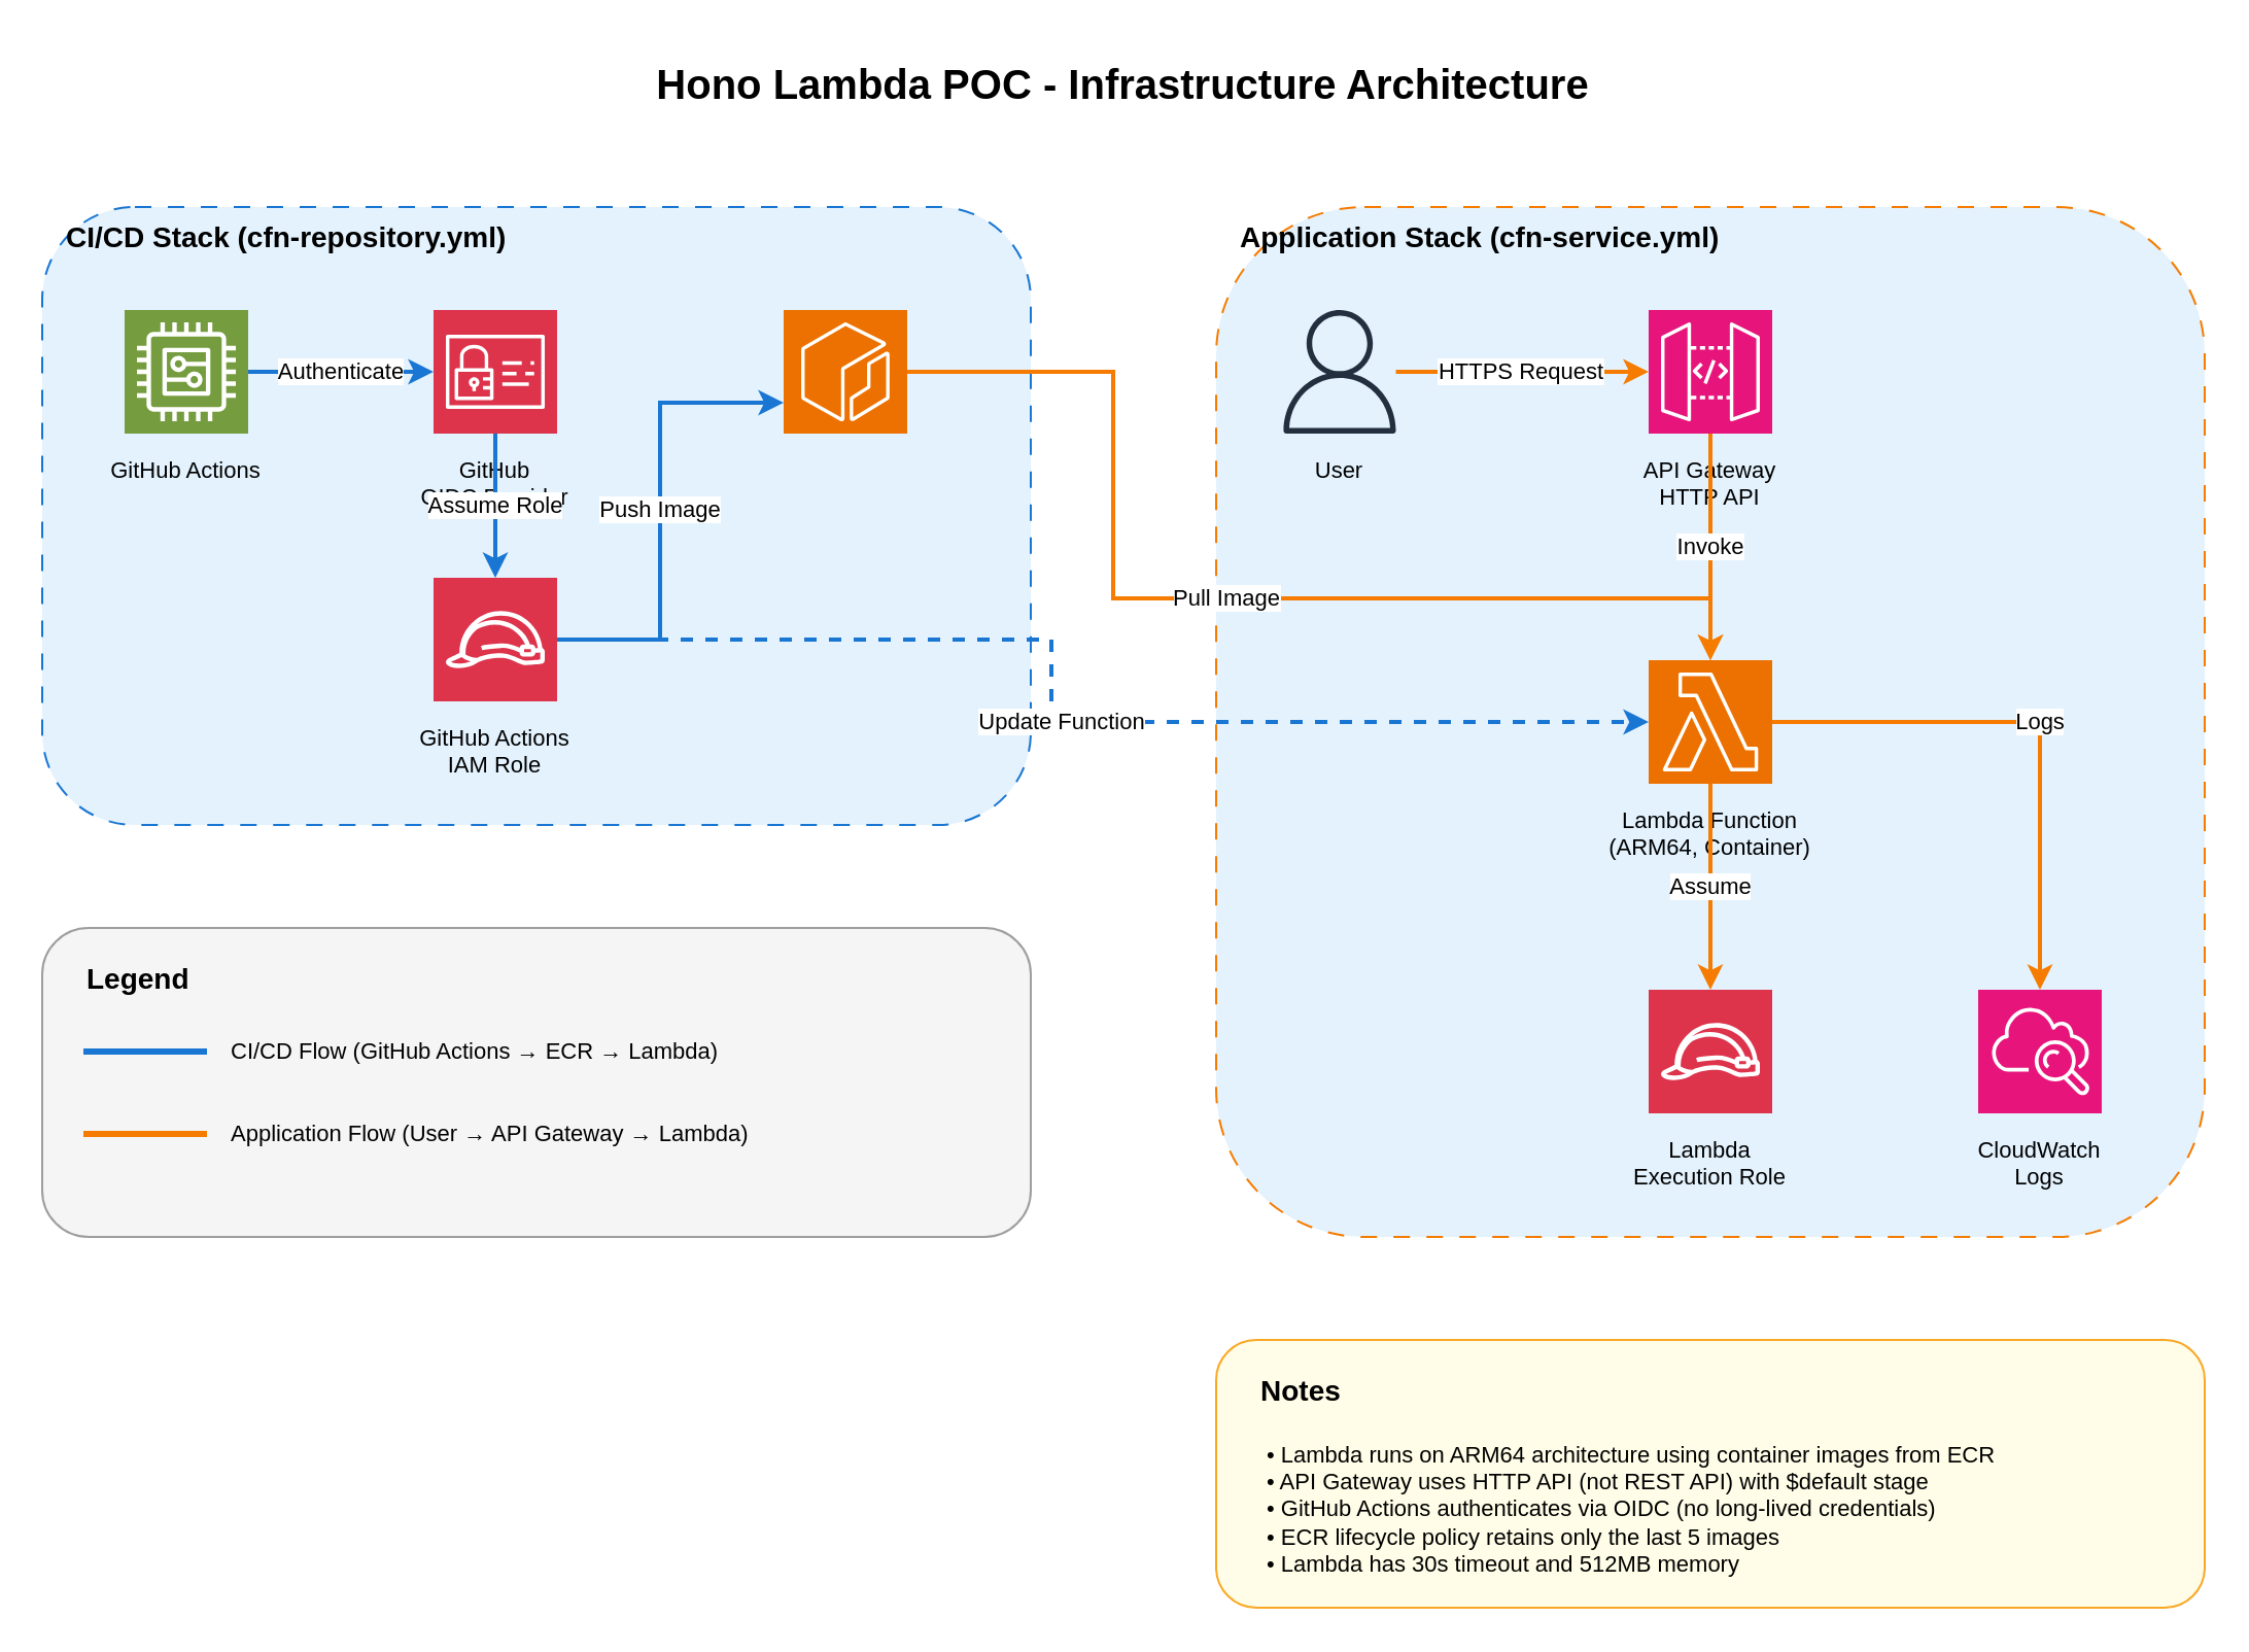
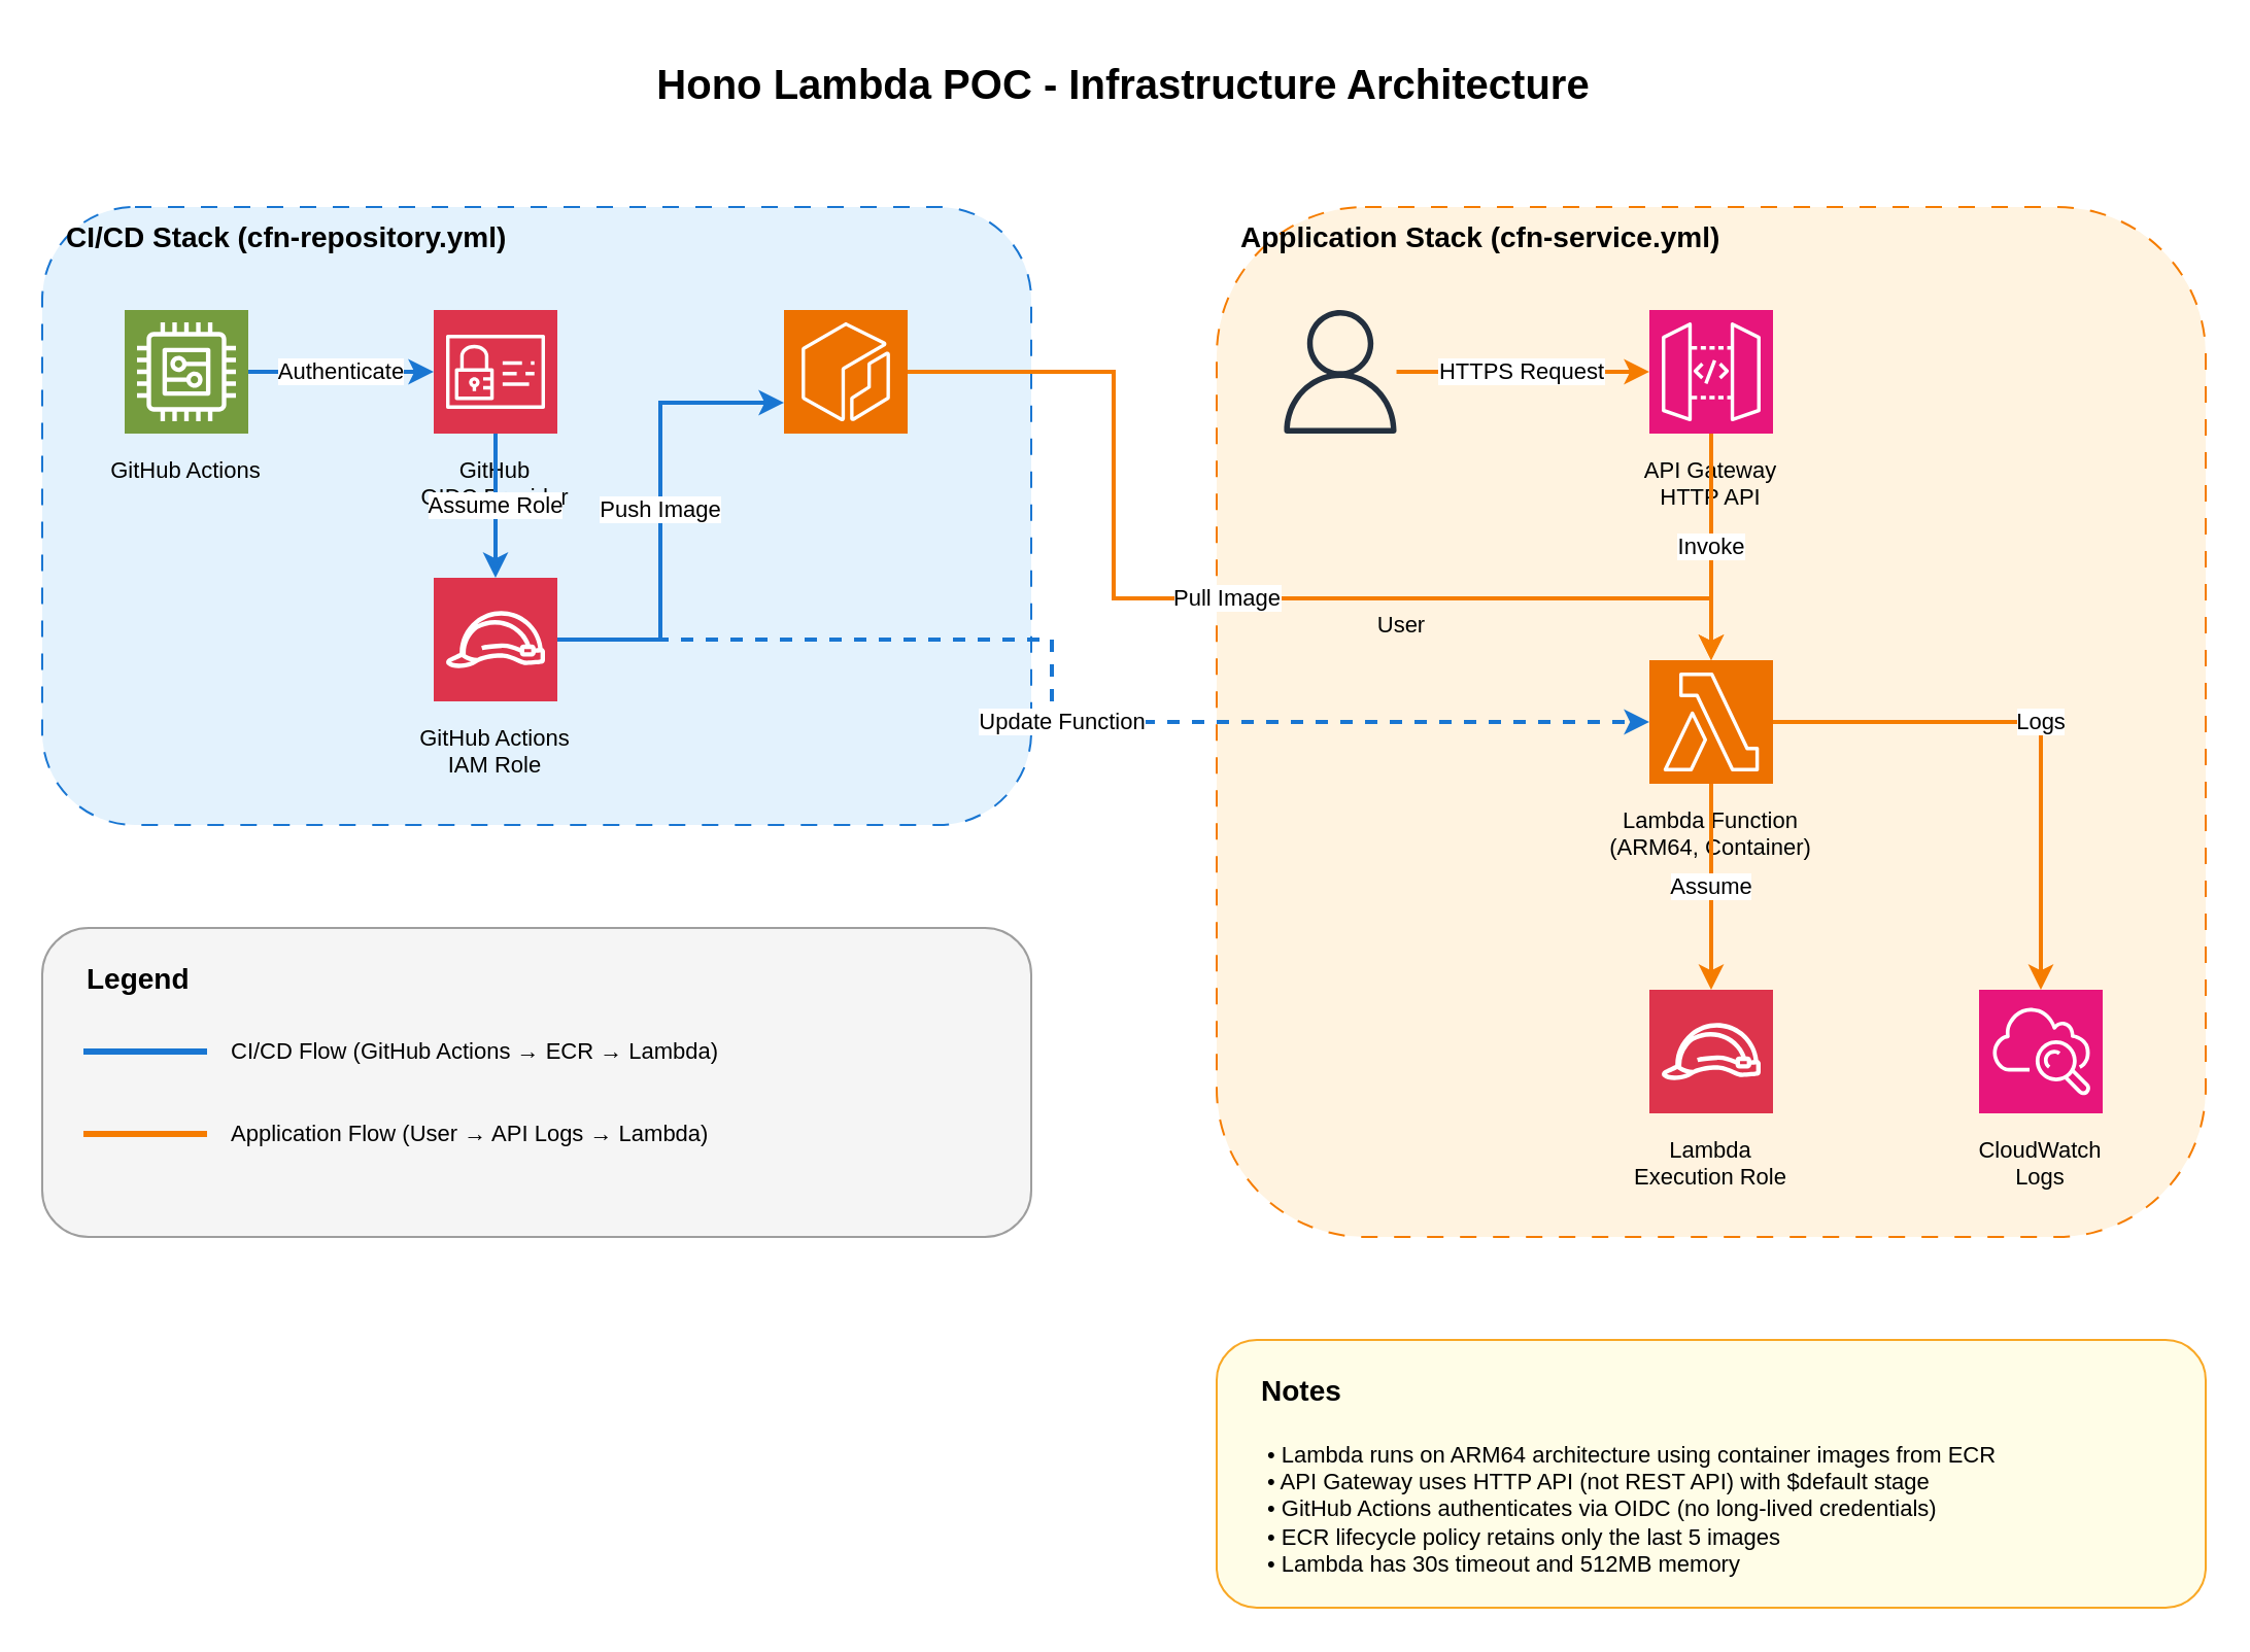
- <mxCell id="11" value="Application Stack (cfn-service.yml)" style="rounded=1;whiteSpace=wrap;html=1;fillColor=#e3f2fd;strokeColor=#F57C00;verticalAlign=top;align=left;spacingLeft=10;fontSize=14;fontStyle=1;dashed=1;dashPattern=8 8;" vertex="1" parent="1"><mxGeometry x="590" y="100" width="480" height="500" as="geometry" /></mxCell>
+ <mxCell id="11" value="Application Stack (cfn-service.yml)" style="rounded=1;whiteSpace=wrap;html=1;fillColor=#FFF3E0;strokeColor=#F57C00;verticalAlign=top;align=left;spacingLeft=10;fontSize=14;fontStyle=1;dashed=1;dashPattern=8 8;" vertex="1" parent="1"><mxGeometry x="590" y="100" width="480" height="500" as="geometry" /></mxCell>
- <mxCell id="21" value="User" style="text;html=1;strokeColor=none;fillColor=none;align=center;verticalAlign=top;whiteSpace=wrap;rounded=0;fontSize=11;" vertex="1" parent="1"><mxGeometry x="600" y="215" width="100" height="20" as="geometry" /></mxCell>
+ <mxCell id="21" value="User" style="text;html=1;strokeColor=none;fillColor=none;align=center;verticalAlign=top;whiteSpace=wrap;rounded=0;fontSize=11;" vertex="1" parent="1"><mxGeometry x="630" y="290" width="100" height="20" as="geometry" /></mxCell>
- <mxCell id="36" value="Application Flow (User → API Gateway → Lambda)" style="text;html=1;strokeColor=none;fillColor=none;align=left;verticalAlign=middle;whiteSpace=wrap;rounded=0;fontSize=11;" vertex="1" parent="1"><mxGeometry x="110" y="535" width="350" height="30" as="geometry" /></mxCell>
+ <mxCell id="36" value="Application Flow (User → API Logs → Lambda)" style="text;html=1;strokeColor=none;fillColor=none;align=left;verticalAlign=middle;whiteSpace=wrap;rounded=0;fontSize=11;" vertex="1" parent="1"><mxGeometry x="110" y="535" width="350" height="30" as="geometry" /></mxCell>
